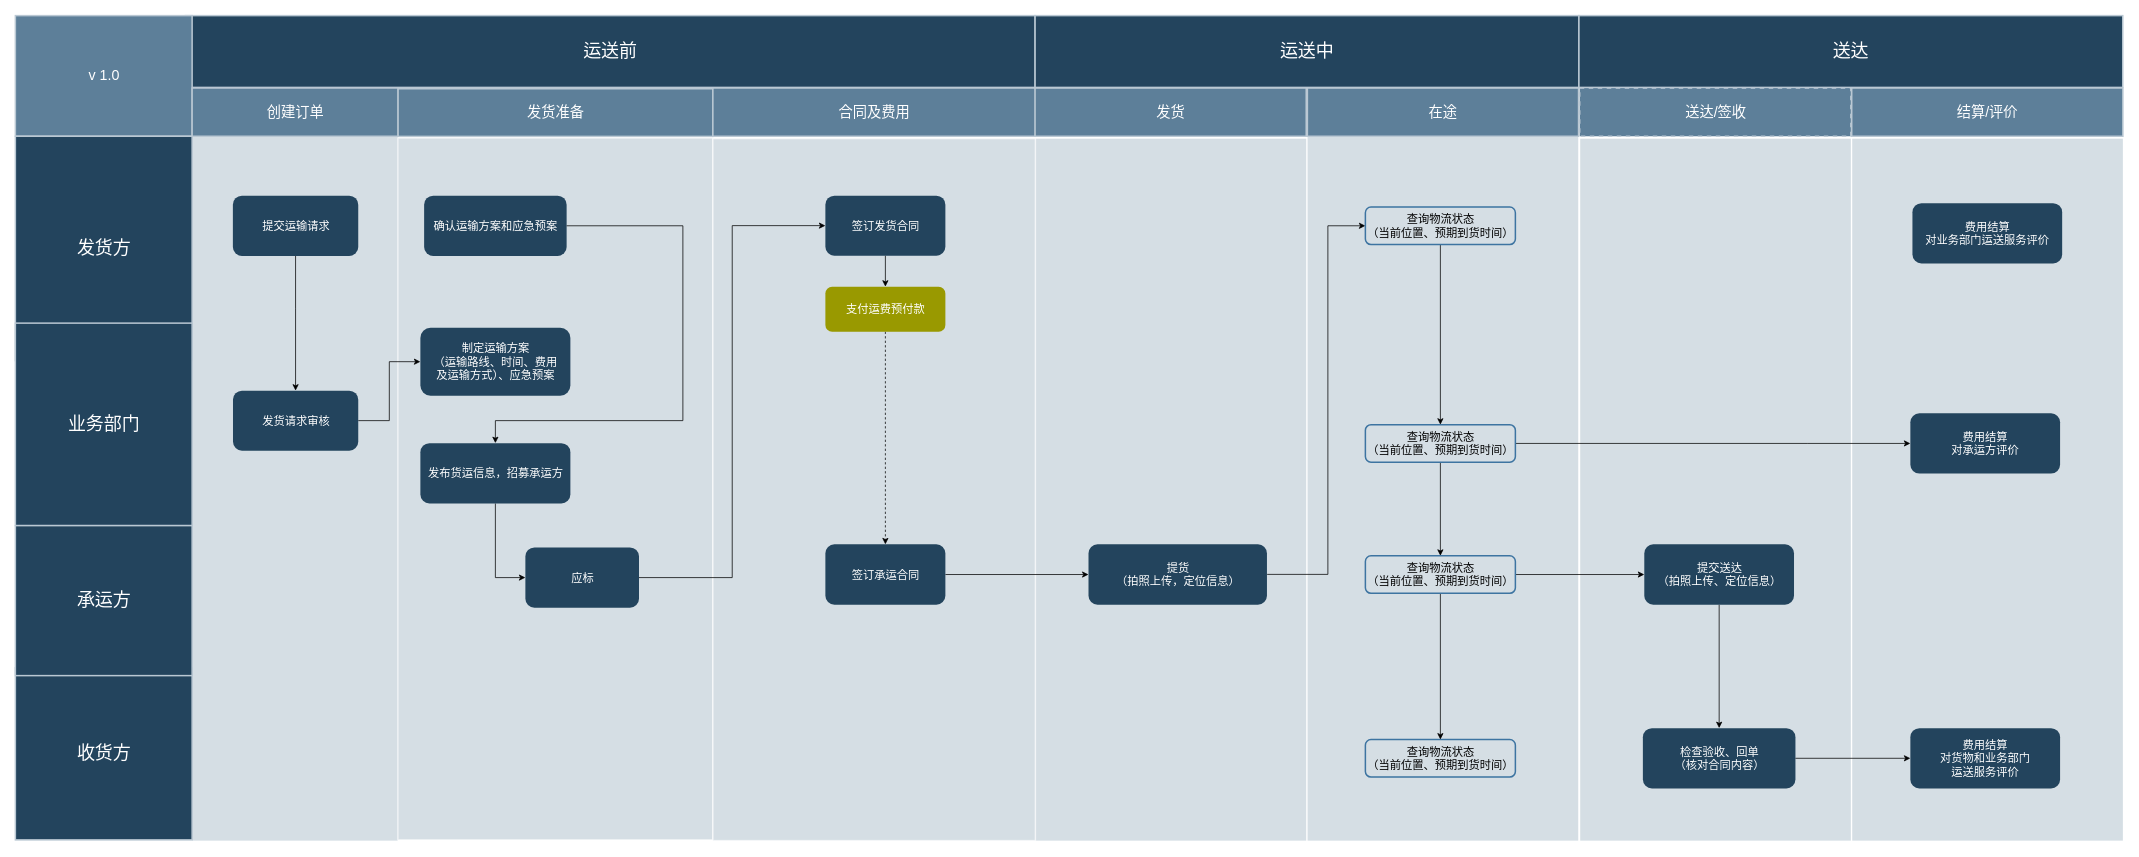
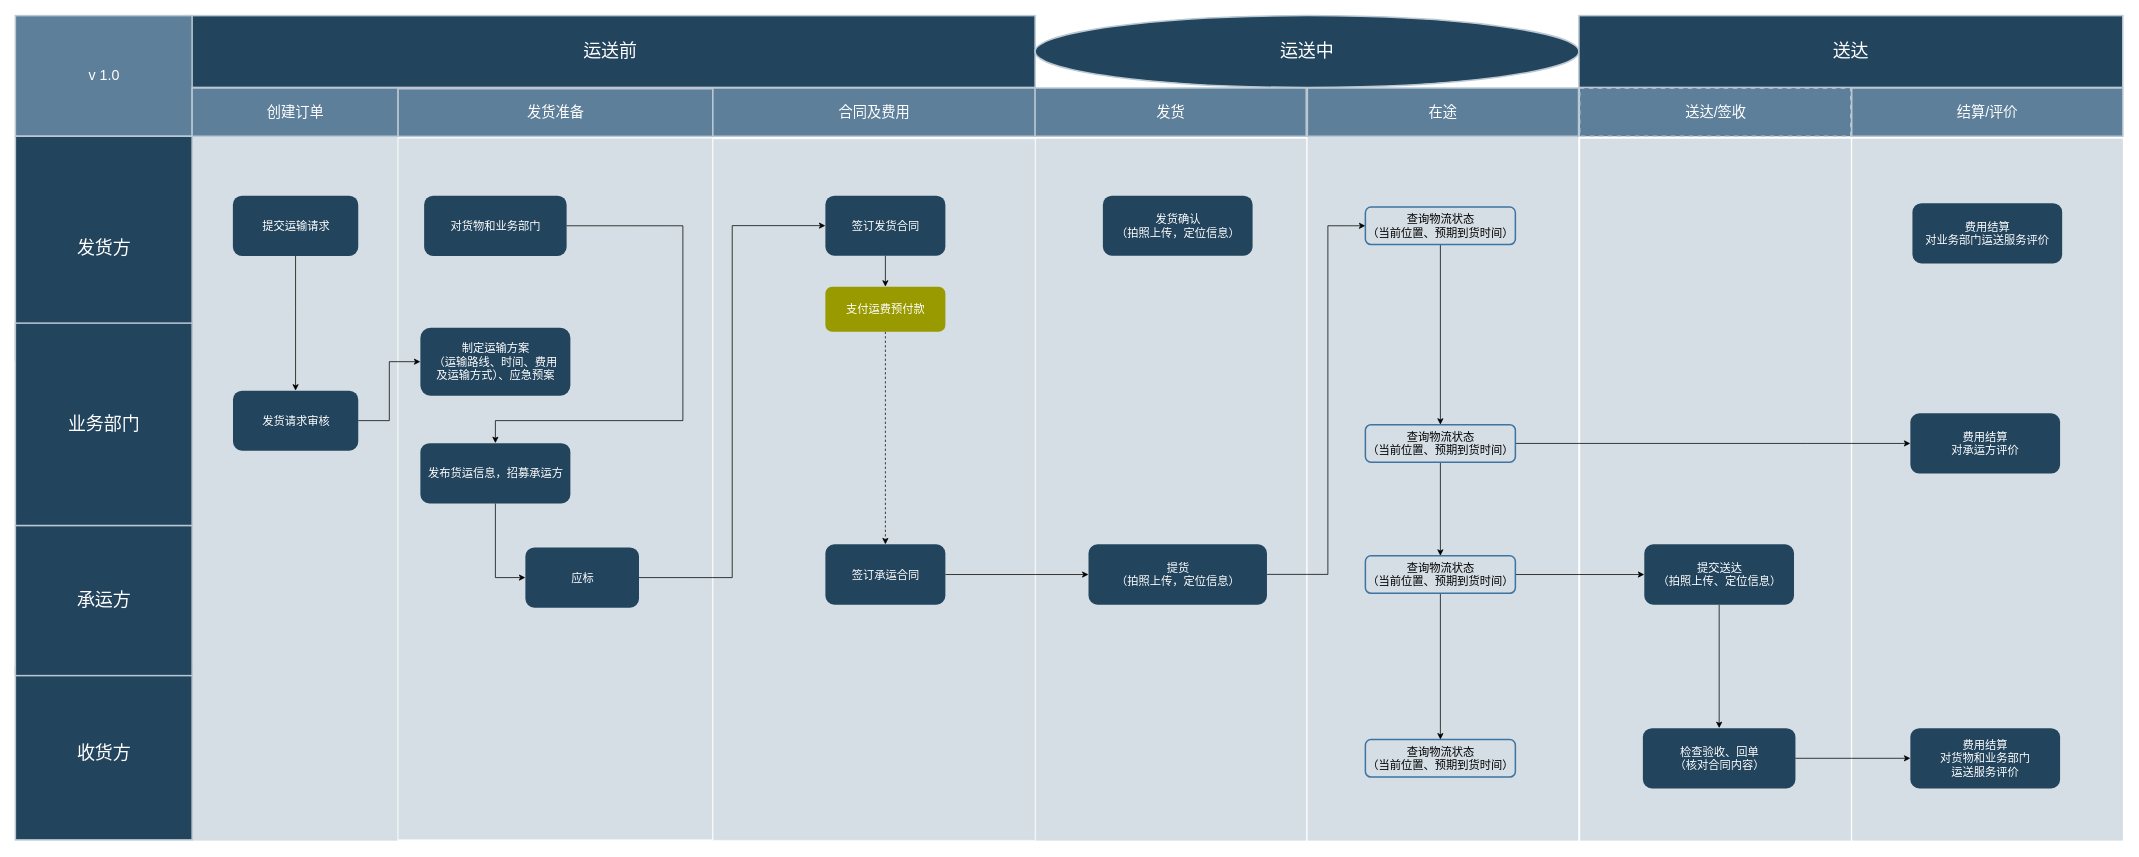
- <mxCell id="28" value="运送中" style="strokeColor=#BAC8D3;fillColor=#23445D;fontSize=24;strokeWidth=2;fontFamily=Helvetica;html=1;fontColor=#FFFFFF;fontStyle=0;spacingBottom=0;spacingRight=0;spacingLeft=0;align=center;" parent="1" vertex="1"><mxGeometry x="1379.628" y="20" width="725.135" height="95.703" as="geometry" /></mxCell>
+ <mxCell id="28" value="运送中" style="ellipse;strokeColor=#BAC8D3;fillColor=#23445D;fontSize=24;strokeWidth=2;fontFamily=Helvetica;html=1;fontColor=#FFFFFF;fontStyle=0;spacingBottom=0;spacingRight=0;spacingLeft=0;align=center;" parent="1" vertex="1"><mxGeometry x="1379.628" y="20" width="725.135" height="95.703" as="geometry" /></mxCell>
- <mxCell id="18" value="&lt;font color=&quot;#ffffff&quot;&gt;&lt;span style=&quot;font-size: 15px&quot;&gt;确认运输方案和应急预案&lt;br&gt;&lt;/span&gt;&lt;/font&gt;" style="rounded=1;fillColor=#23445D;strokeColor=none;strokeWidth=2;fontFamily=Helvetica;html=1;gradientColor=none;" parent="1" vertex="1"><mxGeometry x="565" y="260" width="190" height="80.42" as="geometry" /></mxCell>
+ <mxCell id="18" value="&lt;font color=&quot;#ffffff&quot;&gt;&lt;span style=&quot;font-size: 15px&quot;&gt;对货物和业务部门&lt;br&gt;&lt;/span&gt;&lt;/font&gt;" style="rounded=1;fillColor=#23445D;strokeColor=none;strokeWidth=2;fontFamily=Helvetica;html=1;gradientColor=none;" parent="1" vertex="1"><mxGeometry x="565" y="260" width="190" height="80.42" as="geometry" /></mxCell>
+ <mxCell id="24" value="&lt;span style=&quot;color: rgb(255 , 255 , 255) ; font-size: 15px&quot;&gt;发货确认&lt;/span&gt;&lt;br style=&quot;color: rgb(255 , 255 , 255) ; font-size: 15px&quot;&gt;&lt;span style=&quot;color: rgb(255 , 255 , 255) ; font-size: 15px&quot;&gt;（拍照上传，定位信息）&lt;/span&gt;&lt;font color=&quot;#ffffff&quot;&gt;&lt;span style=&quot;font-size: 15px&quot;&gt;&lt;br&gt;&lt;/span&gt;&lt;/font&gt;" style="rounded=1;fillColor=#23445D;strokeColor=none;strokeWidth=2;fontFamily=Helvetica;html=1;gradientColor=none;" parent="1" vertex="1"><mxGeometry x="1469.996" y="260.002" width="199.631" height="80" as="geometry" /></mxCell>
